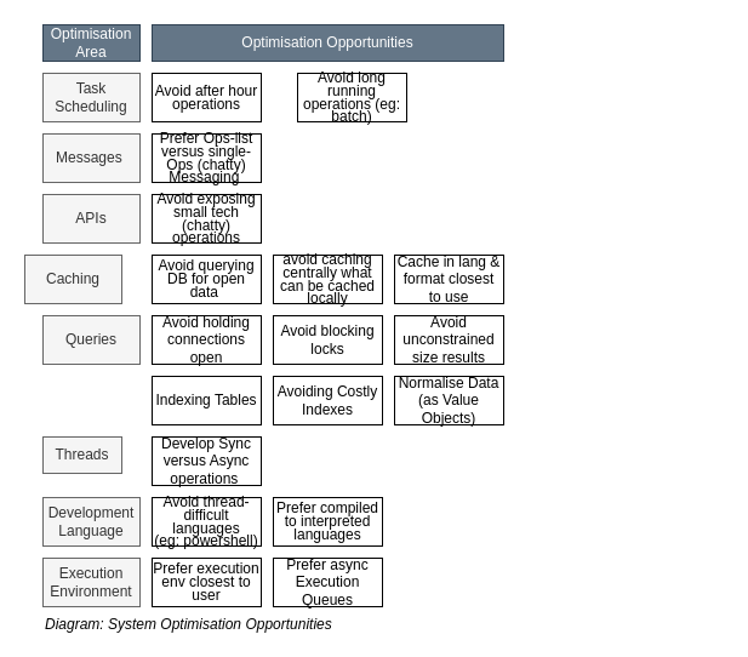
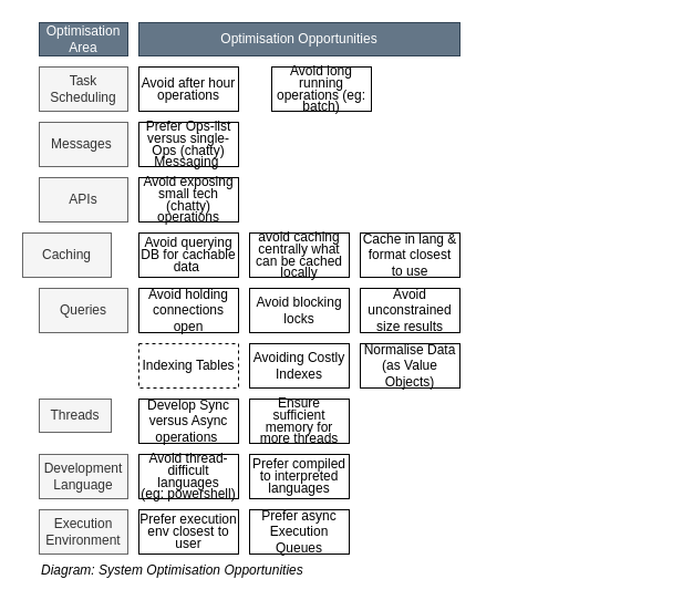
- <mxCell id="13" value="&lt;p style=&quot;line-height: 0.9;&quot;&gt;Avoid querying DB for open data&amp;nbsp;&lt;/p&gt;" style="rounded=0;whiteSpace=wrap;html=1;" vertex="1" parent="1"><mxGeometry x="125" y="210" width="90" height="40" as="geometry" /></mxCell>
+ <mxCell id="13" value="&lt;p style=&quot;line-height: 0.9;&quot;&gt;Avoid querying DB for cachable data&amp;nbsp;&lt;/p&gt;" style="rounded=0;whiteSpace=wrap;html=1;" vertex="1" parent="1"><mxGeometry x="125" y="210" width="90" height="40" as="geometry" /></mxCell>
- <mxCell id="5" value="Indexing Tables" style="rounded=0;whiteSpace=wrap;html=1;" vertex="1" parent="1"><mxGeometry x="125" y="310" width="90" height="40" as="geometry" /></mxCell>
+ <mxCell id="5" value="Indexing Tables" style="rounded=0;whiteSpace=wrap;html=1;dashed=1;" vertex="1" parent="1"><mxGeometry x="125" y="310" width="90" height="40" as="geometry" /></mxCell>
+ <mxCell id="20" value="&lt;p style=&quot;line-height: 0.9;&quot;&gt;Ensure sufficient memory for more threads&lt;/p&gt;" style="rounded=0;whiteSpace=wrap;html=1;" vertex="1" parent="1"><mxGeometry x="225" y="360" width="90" height="40" as="geometry" /></mxCell>
